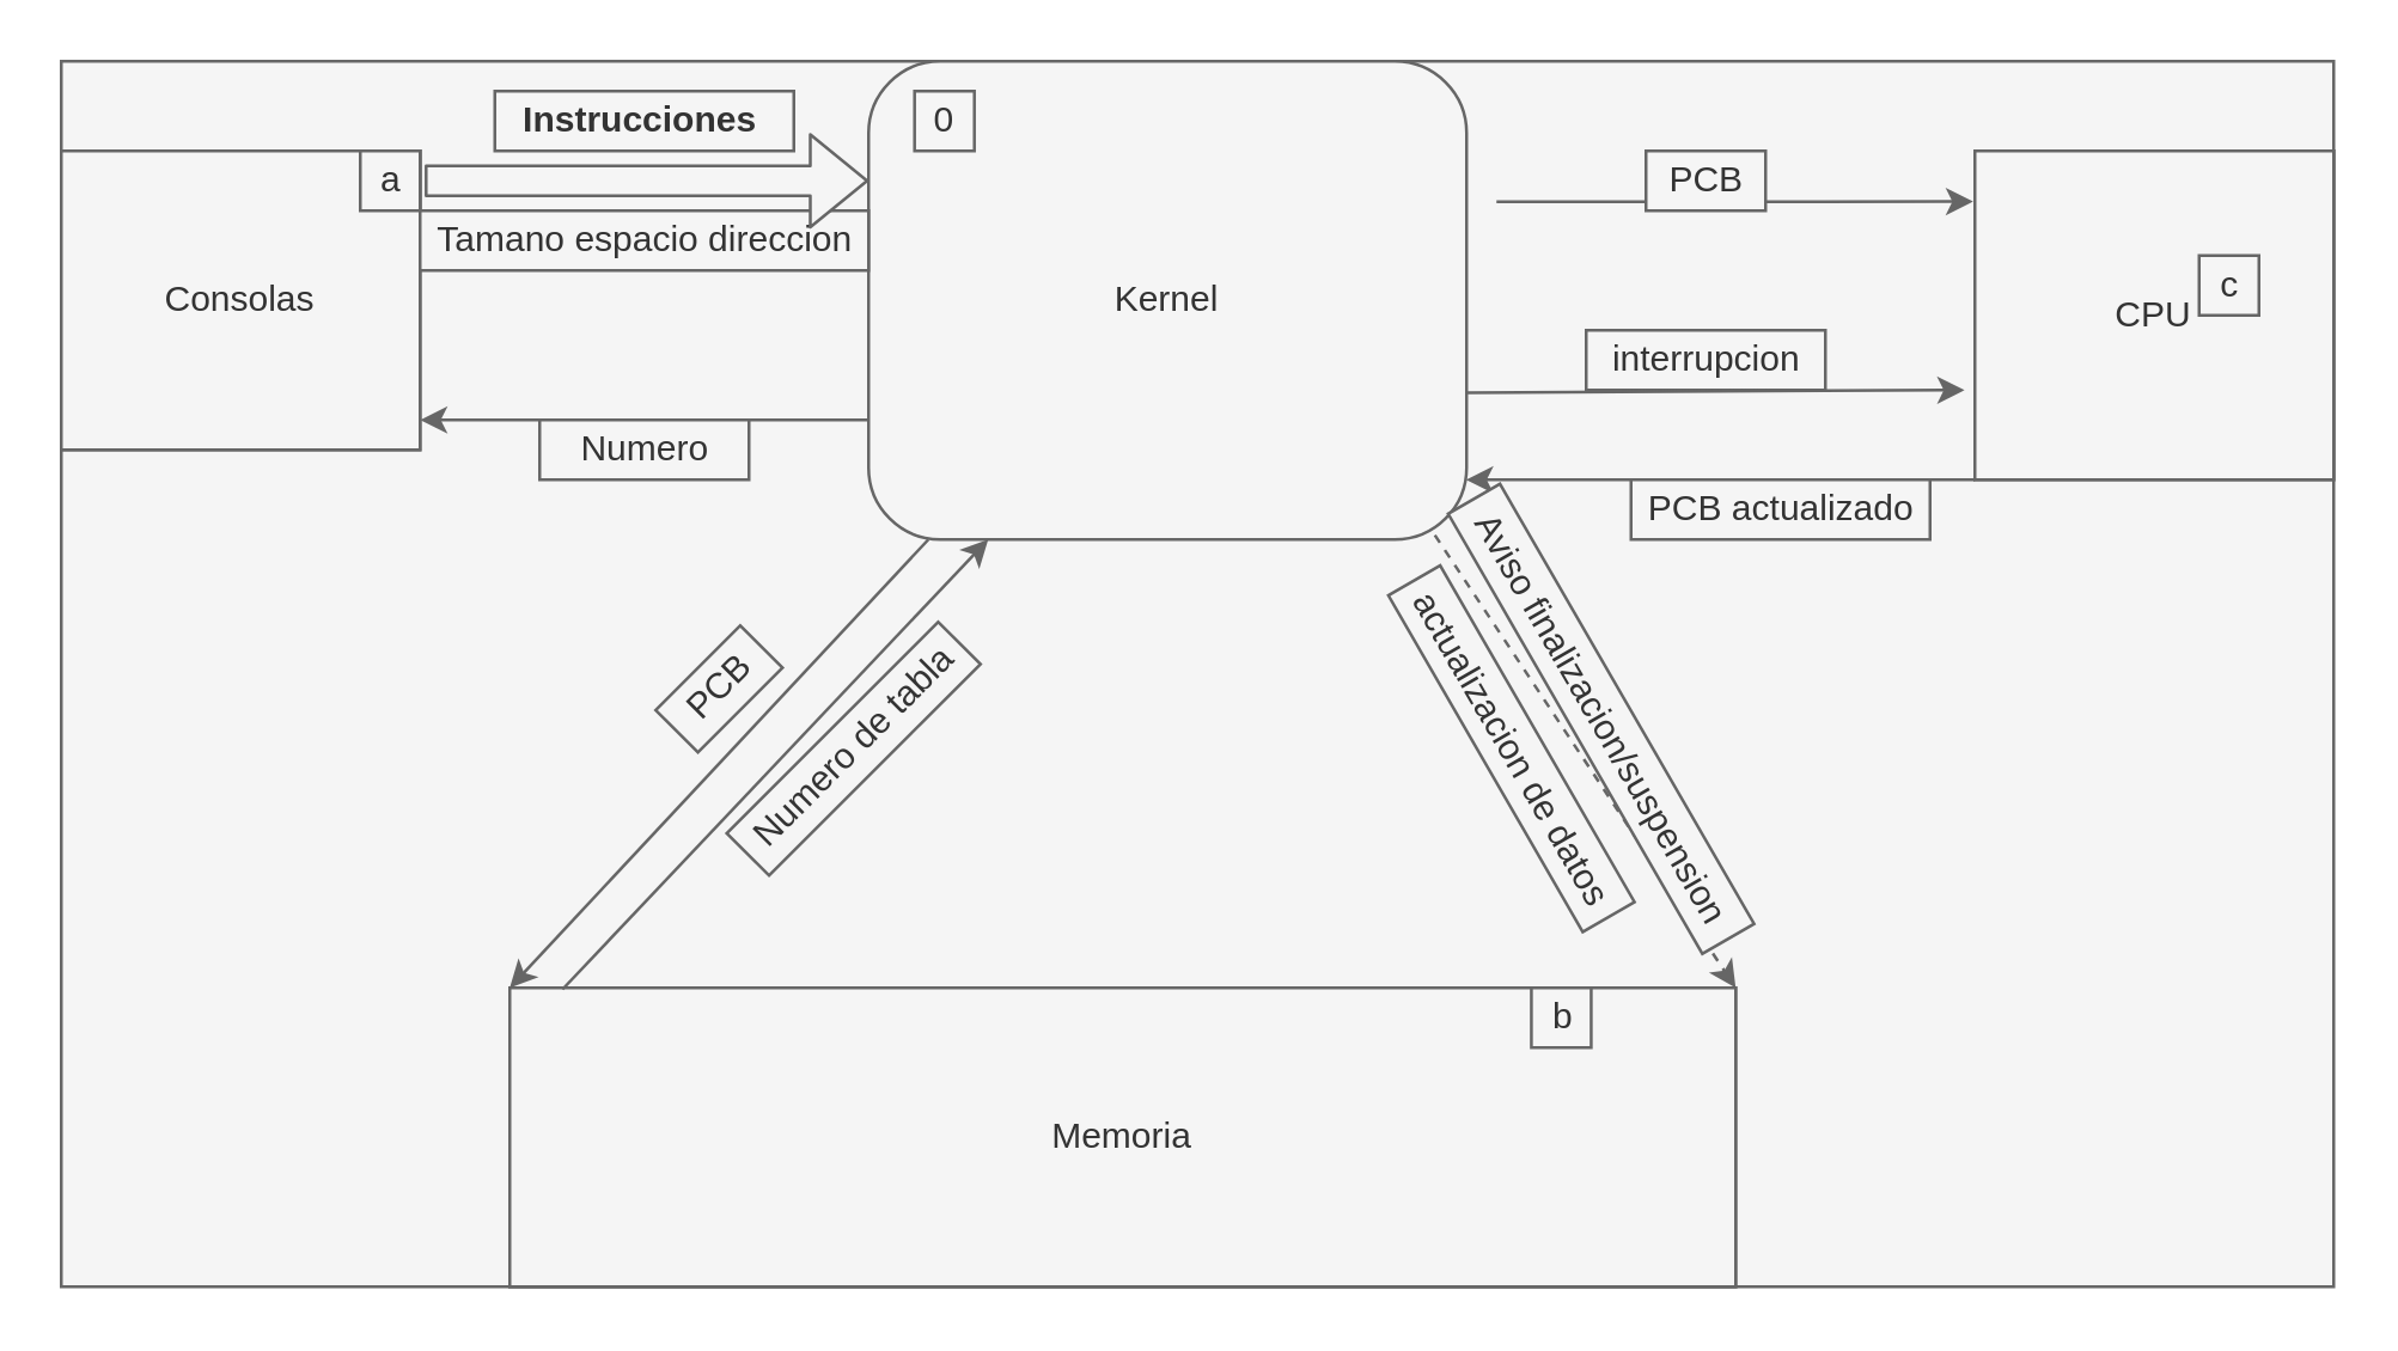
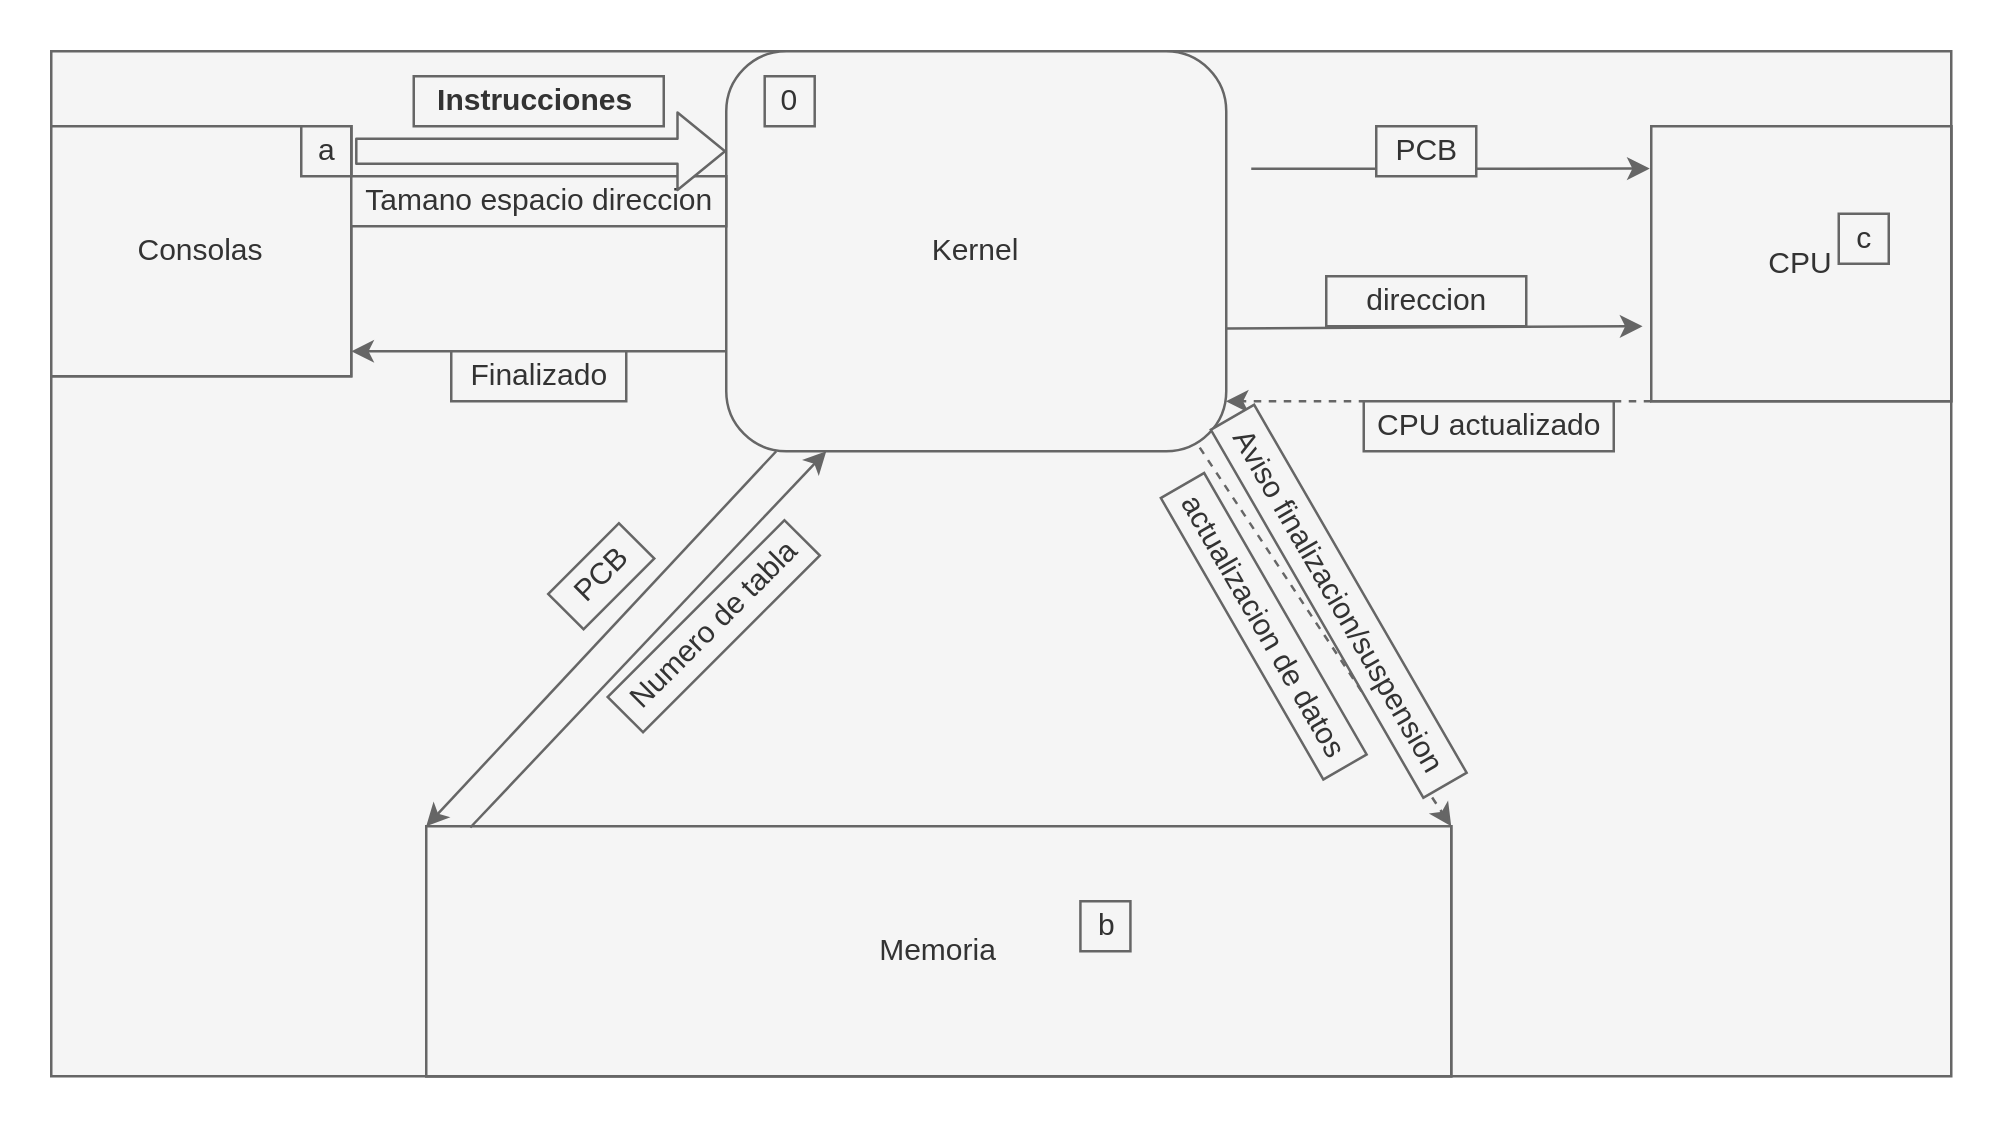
- <mxCell id="27" value="interrupcion" style="text;html=1;align=center;verticalAlign=middle;resizable=0;points=[];autosize=1;strokeColor=#666666;fillColor=#f5f5f5;fontColor=#333333;" parent="6" vertex="1"><mxGeometry x="390" y="90" width="80" height="20" as="geometry" /></mxCell>
+ <mxCell id="27" value="direccion" style="text;html=1;align=center;verticalAlign=middle;resizable=0;points=[];autosize=1;strokeColor=#666666;fillColor=#f5f5f5;fontColor=#333333;" parent="6" vertex="1"><mxGeometry x="390" y="90" width="80" height="20" as="geometry" /></mxCell>
- <mxCell id="20" value="Numero" style="text;html=1;align=center;verticalAlign=middle;resizable=0;points=[];autosize=1;strokeColor=#666666;fillColor=#f5f5f5;fontColor=#333333;" parent="6" vertex="1"><mxGeometry x="40" y="120" width="70" height="20" as="geometry" /></mxCell>
+ <mxCell id="20" value="Finalizado" style="text;html=1;align=center;verticalAlign=middle;resizable=0;points=[];autosize=1;strokeColor=#666666;fillColor=#f5f5f5;fontColor=#333333;" parent="6" vertex="1"><mxGeometry x="40" y="120" width="70" height="20" as="geometry" /></mxCell>
- <mxCell id="17" style="edgeStyle=none;html=1;exitX=0;exitY=1;exitDx=0;exitDy=0;entryX=0.999;entryY=0.875;entryDx=0;entryDy=0;entryPerimeter=0;fillColor=#f5f5f5;strokeColor=#666666;" parent="6" source="14" target="11" edge="1"><mxGeometry relative="1" as="geometry" /></mxCell>
+ <mxCell id="17" style="edgeStyle=none;html=1;exitX=0;exitY=1;exitDx=0;exitDy=0;entryX=0.999;entryY=0.875;entryDx=0;entryDy=0;entryPerimeter=0;fillColor=#f5f5f5;strokeColor=#666666;dashed=1;" parent="6" source="14" target="11" edge="1"><mxGeometry relative="1" as="geometry" /></mxCell>
- <mxCell id="29" value="PCB actualizado" style="text;html=1;align=center;verticalAlign=middle;resizable=0;points=[];autosize=1;strokeColor=#666666;fillColor=#f5f5f5;fontColor=#333333;" parent="6" vertex="1"><mxGeometry x="405" y="140" width="100" height="20" as="geometry" /></mxCell>
+ <mxCell id="29" value="CPU actualizado" style="text;html=1;align=center;verticalAlign=middle;resizable=0;points=[];autosize=1;strokeColor=#666666;fillColor=#f5f5f5;fontColor=#333333;" parent="6" vertex="1"><mxGeometry x="405" y="140" width="100" height="20" as="geometry" /></mxCell>
- <mxCell id="9" value="b" style="text;html=1;align=center;verticalAlign=middle;resizable=0;points=[];autosize=1;strokeColor=#666666;fillColor=#f5f5f5;fontColor=#333333;" parent="7" vertex="1"><mxGeometry x="341.667" width="20" height="20" as="geometry" /></mxCell>
+ <mxCell id="9" value="b" style="text;html=1;align=center;verticalAlign=middle;resizable=0;points=[];autosize=1;strokeColor=#666666;fillColor=#f5f5f5;fontColor=#333333;" parent="7" vertex="1"><mxGeometry x="261.667" y="30" width="20" height="20" as="geometry" /></mxCell>
